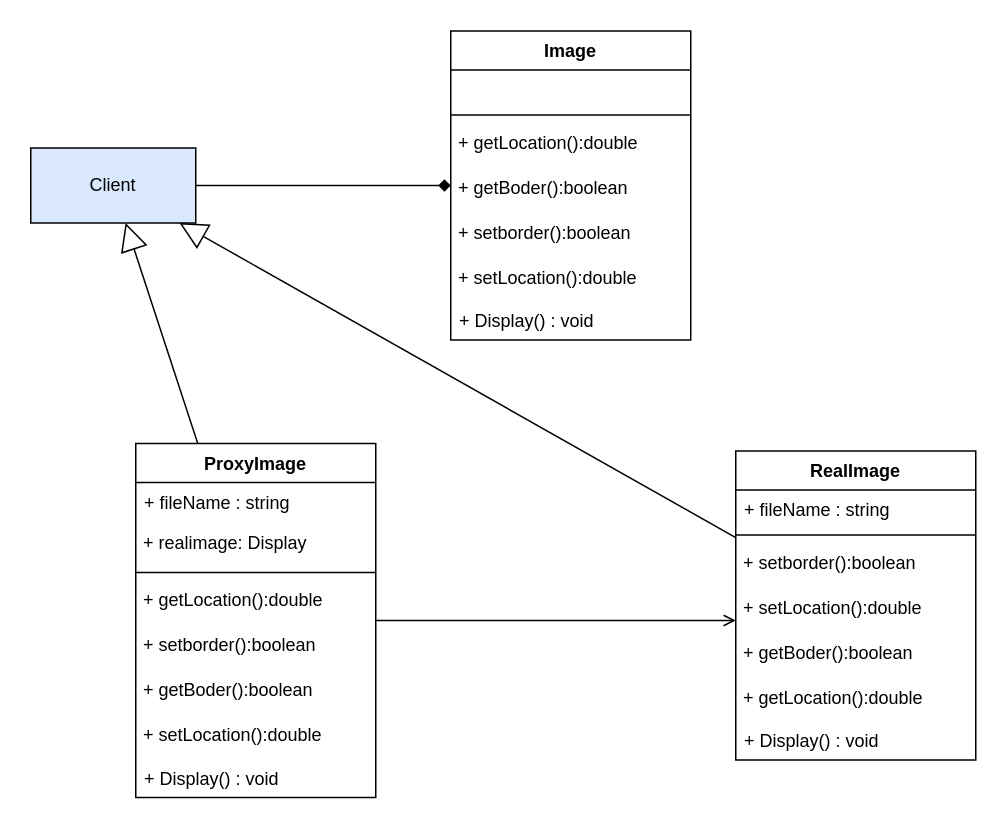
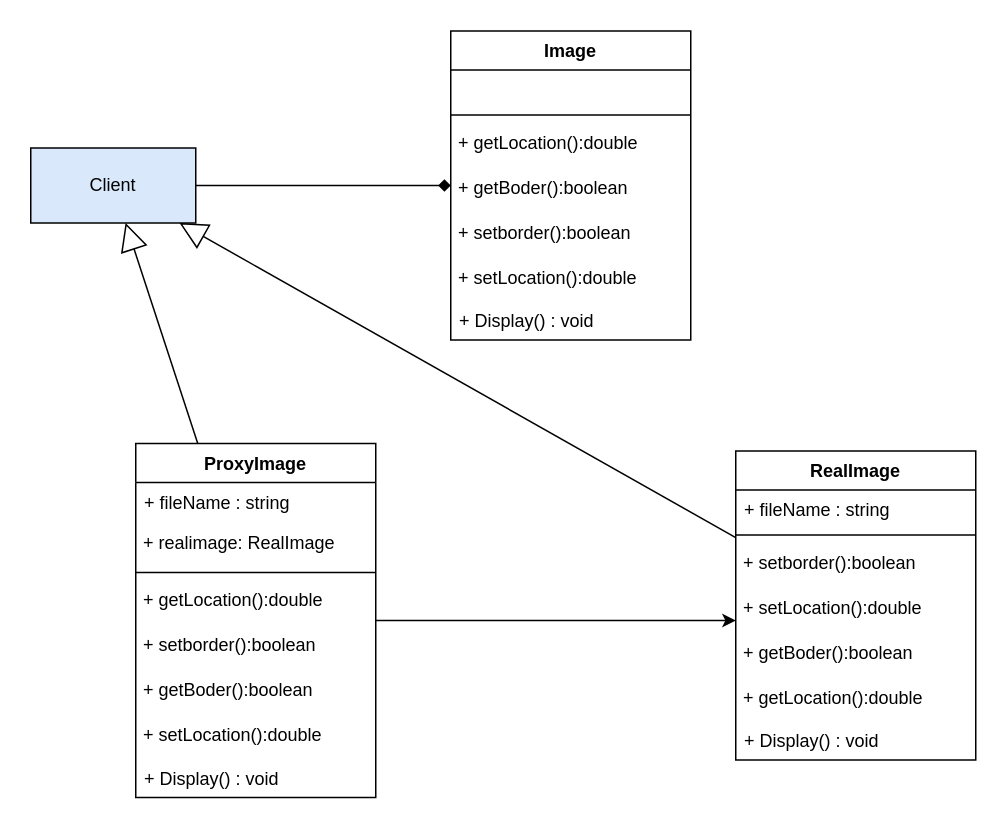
- <mxCell id="15" value="&amp;nbsp;+ realimage: Display" style="text;html=1;align=left;verticalAlign=middle;resizable=0;points=[];autosize=1;strokeColor=none;fillColor=none;" vertex="1" parent="13"><mxGeometry y="52" width="160" height="30" as="geometry" /></mxCell>
+ <mxCell id="15" value="&amp;nbsp;+ realimage: RealImage" style="text;html=1;align=left;verticalAlign=middle;resizable=0;points=[];autosize=1;strokeColor=none;fillColor=none;" vertex="1" parent="13"><mxGeometry y="52" width="160" height="30" as="geometry" /></mxCell>
- <mxCell id="12" style="edgeStyle=orthogonalEdgeStyle;rounded=0;orthogonalLoop=1;jettySize=auto;html=1;endArrow=open;" edge="1" parent="1" source="13" target="22"><mxGeometry relative="1" as="geometry"><Array as="points"><mxPoint x="320" y="413" /><mxPoint x="320" y="413" /></Array></mxGeometry></mxCell>
+ <mxCell id="12" style="edgeStyle=orthogonalEdgeStyle;rounded=0;orthogonalLoop=1;jettySize=auto;html=1;" edge="1" parent="1" source="13" target="22"><mxGeometry relative="1" as="geometry"><Array as="points"><mxPoint x="320" y="413" /><mxPoint x="320" y="413" /></Array></mxGeometry></mxCell>
